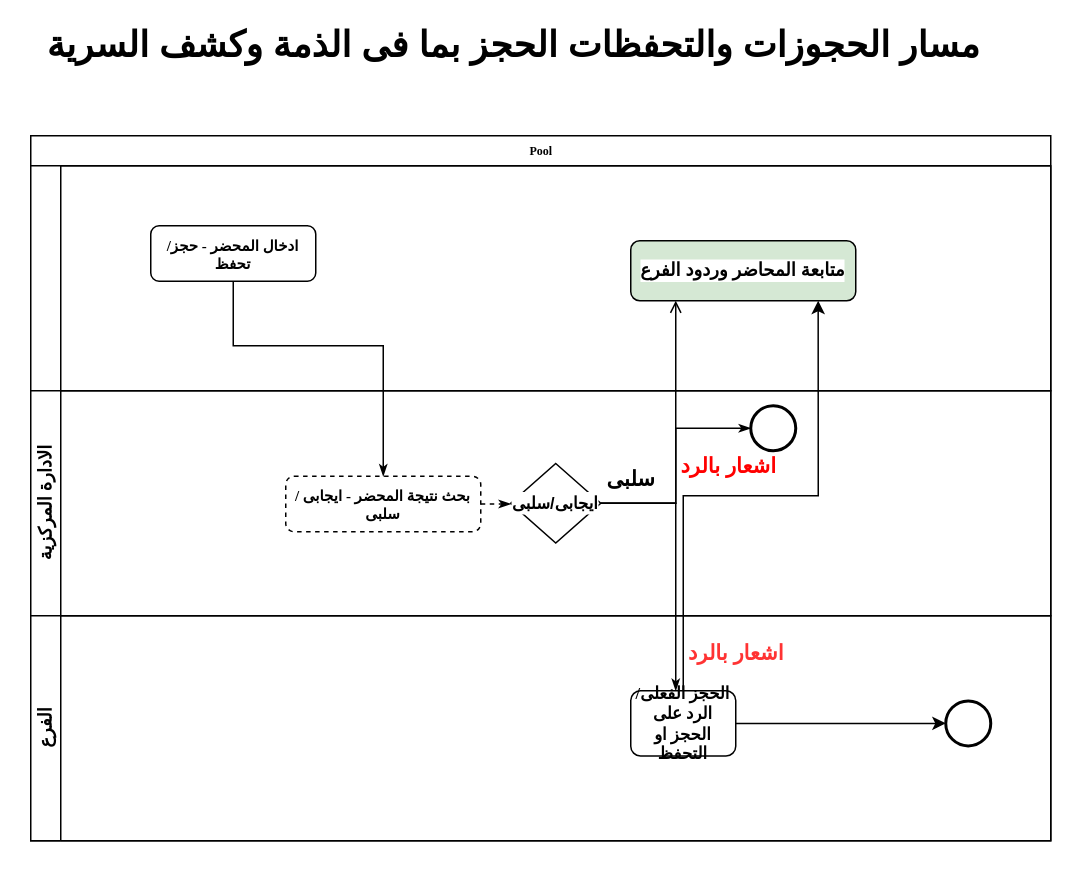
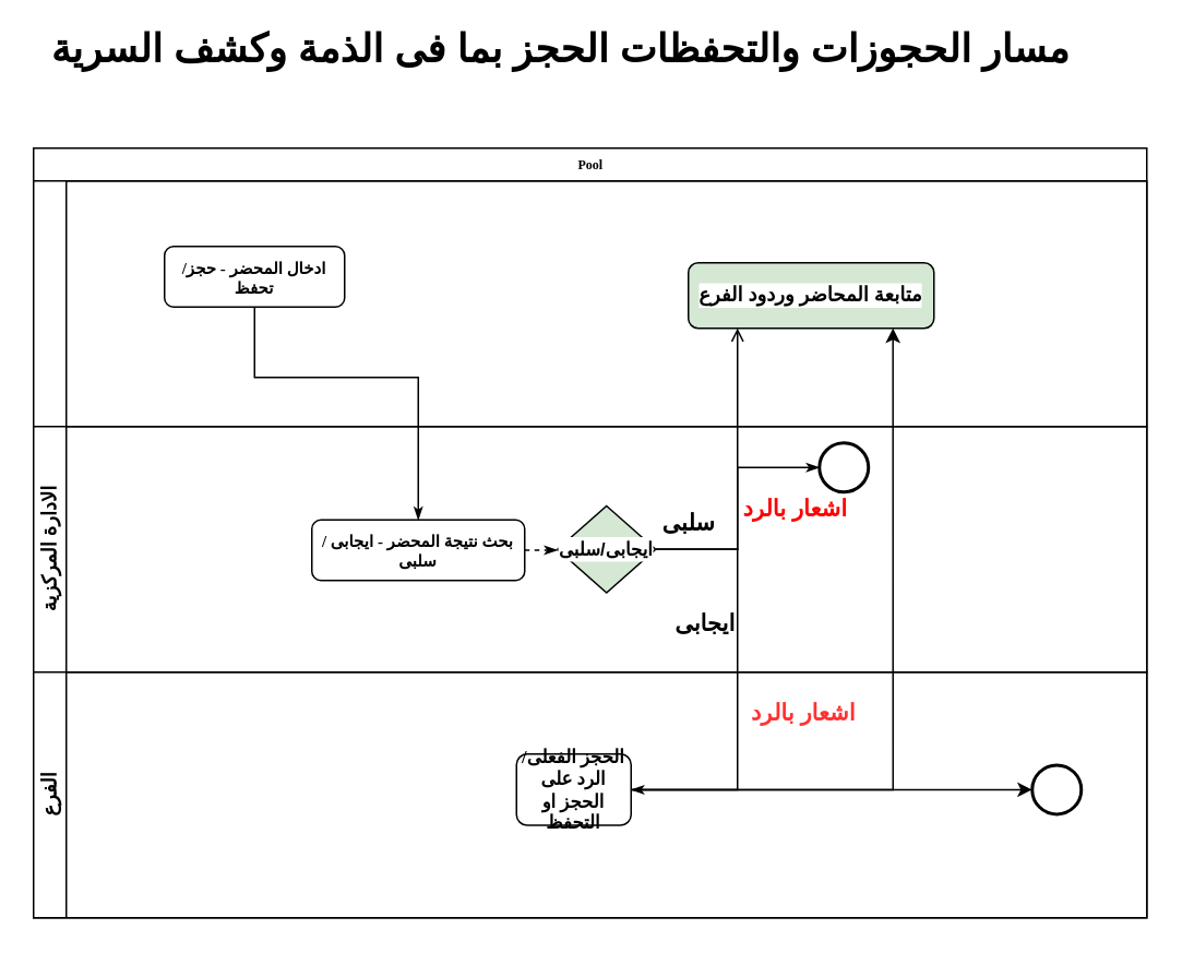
- <mxCell id="10" value="&lt;font style=&quot;font-size: 11px&quot;&gt;&lt;b&gt;ايجابى/سلبى&lt;/b&gt;&lt;/font&gt;" style="rhombus;whiteSpace=wrap;html=1;labelBackgroundColor=#FFFFFF;startSize=20;align=center;" vertex="1" parent="6"><mxGeometry x="320" y="48.5" width="60" height="53" as="geometry" /></mxCell>
+ <mxCell id="10" value="&lt;font style=&quot;font-size: 11px&quot;&gt;&lt;b&gt;ايجابى/سلبى&lt;/b&gt;&lt;/font&gt;" style="rhombus;whiteSpace=wrap;html=1;labelBackgroundColor=#FFFFFF;startSize=20;align=center;fillColor=#d5e8d4;" vertex="1" parent="6"><mxGeometry x="320" y="48.5" width="60" height="53" as="geometry" /></mxCell>
- <mxCell id="8" value="&lt;font style=&quot;font-size: 10px&quot;&gt;&lt;b&gt;بحث نتيجة المحضر - ايجابى /سلبى&lt;/b&gt;&lt;/font&gt;" style="rounded=1;whiteSpace=wrap;html=1;shadow=0;labelBackgroundColor=none;strokeWidth=1;fontFamily=Verdana;fontSize=8;align=center;dashed=1;" parent="6" vertex="1"><mxGeometry x="170" y="57" width="130" height="37" as="geometry" /></mxCell>
+ <mxCell id="8" value="&lt;font style=&quot;font-size: 10px&quot;&gt;&lt;b&gt;بحث نتيجة المحضر - ايجابى /سلبى&lt;/b&gt;&lt;/font&gt;" style="rounded=1;whiteSpace=wrap;html=1;shadow=0;labelBackgroundColor=none;strokeWidth=1;fontFamily=Verdana;fontSize=8;align=center;" parent="6" vertex="1"><mxGeometry x="170" y="57" width="130" height="37" as="geometry" /></mxCell>
+ <mxCell id="13" value="&lt;font style=&quot;font-size: 14px&quot;&gt;&lt;b&gt;ايجابى&lt;/b&gt;&lt;/font&gt;" style="text;html=1;resizable=0;autosize=1;align=center;verticalAlign=middle;points=[];fillColor=none;strokeColor=none;rounded=0;labelBackgroundColor=#FFFFFF;startSize=20;" vertex="1" parent="6"><mxGeometry x="390" y="110" width="40" height="20" as="geometry" /></mxCell>
- <mxCell id="18" value="&lt;font style=&quot;font-size: 11px&quot;&gt;&lt;b&gt;الحجز الفعلى/الرد على الحجز او التحفظ&lt;/b&gt;&lt;/font&gt;" style="rounded=1;whiteSpace=wrap;html=1;shadow=0;labelBackgroundColor=none;strokeWidth=1;fontFamily=Verdana;fontSize=8;align=center;" parent="16" vertex="1"><mxGeometry x="400" y="50" width="70" height="43.5" as="geometry" /></mxCell>
+ <mxCell id="18" value="&lt;font style=&quot;font-size: 11px&quot;&gt;&lt;b&gt;الحجز الفعلى/الرد على الحجز او التحفظ&lt;/b&gt;&lt;/font&gt;" style="rounded=1;whiteSpace=wrap;html=1;shadow=0;labelBackgroundColor=none;strokeWidth=1;fontFamily=Verdana;fontSize=8;align=center;" parent="16" vertex="1"><mxGeometry x="295" y="50" width="70" height="43.5" as="geometry" /></mxCell>
